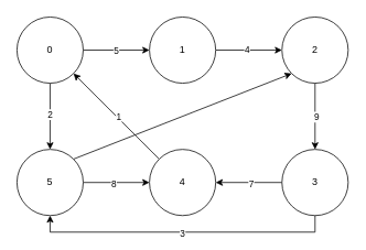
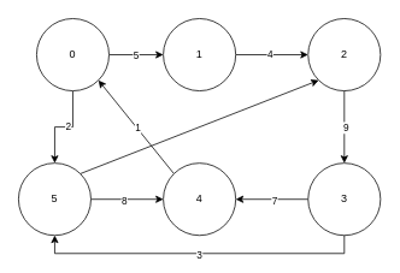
- <mxCell id="6" value="0" style="ellipse;whiteSpace=wrap;html=1;aspect=fixed;" parent="1" vertex="1"><mxGeometry x="20" y="20" width="80" height="80" as="geometry" /></mxCell>
+ <mxCell id="6" value="0" style="ellipse;whiteSpace=wrap;html=1;aspect=fixed;" parent="1" vertex="1"><mxGeometry x="40" y="20" width="80" height="80" as="geometry" /></mxCell>
